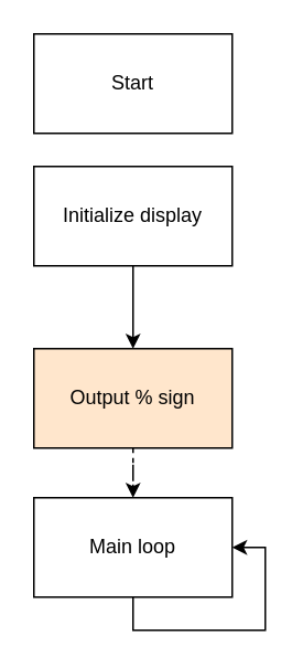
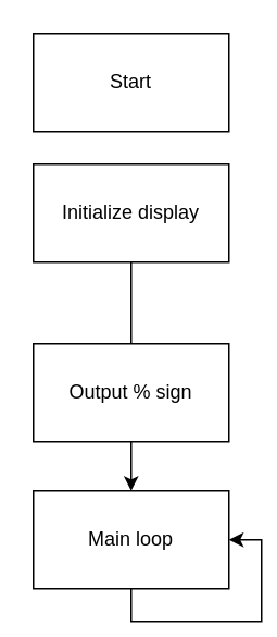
- <mxCell id="3" value="" style="edgeStyle=orthogonalEdgeStyle;rounded=0;orthogonalLoop=1;jettySize=auto;html=1;" edge="1" parent="1" source="4" target="6"><mxGeometry relative="1" as="geometry" /></mxCell>
+ <mxCell id="3" value="" style="edgeStyle=orthogonalEdgeStyle;rounded=0;orthogonalLoop=1;jettySize=auto;html=1;endArrow=none;" edge="1" parent="1" source="4" target="6"><mxGeometry relative="1" as="geometry" /></mxCell>
- <mxCell id="6" value="Output % sign" style="rounded=0;whiteSpace=wrap;html=1;fillColor=#ffe6cc;" vertex="1" parent="1"><mxGeometry x="20" y="210" width="120" height="60" as="geometry" /></mxCell>
+ <mxCell id="6" value="Output % sign" style="rounded=0;whiteSpace=wrap;html=1;" vertex="1" parent="1"><mxGeometry x="20" y="210" width="120" height="60" as="geometry" /></mxCell>
- <mxCell id="5" value="" style="edgeStyle=orthogonalEdgeStyle;rounded=0;orthogonalLoop=1;jettySize=auto;html=1;dashed=1;" edge="1" parent="1" source="6" target="7"><mxGeometry relative="1" as="geometry" /></mxCell>
+ <mxCell id="5" value="" style="edgeStyle=orthogonalEdgeStyle;rounded=0;orthogonalLoop=1;jettySize=auto;html=1;" edge="1" parent="1" source="6" target="7"><mxGeometry relative="1" as="geometry" /></mxCell>
